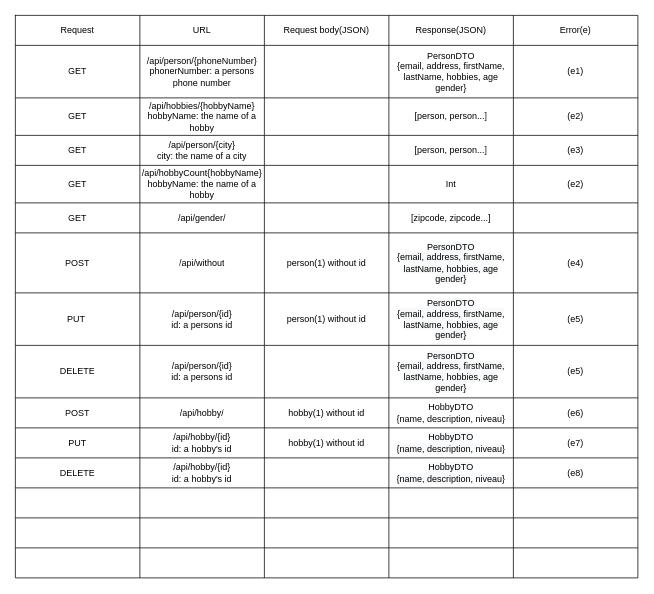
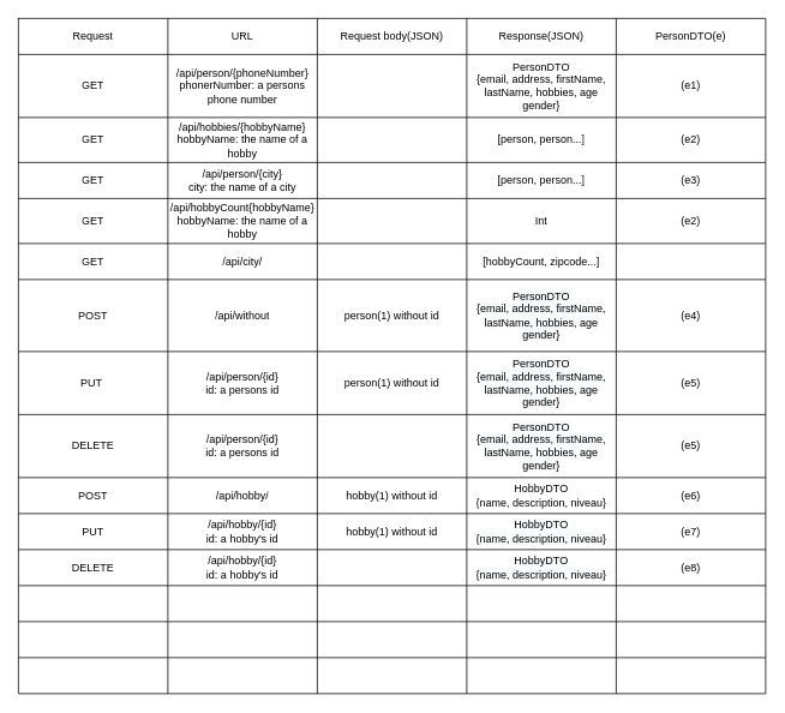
- <mxCell id="8" value="Error(e)" style="shape=partialRectangle;html=1;whiteSpace=wrap;connectable=0;overflow=hidden;fillColor=none;top=0;left=0;bottom=0;right=0;pointerEvents=1;" vertex="1" parent="3"><mxGeometry x="664" width="166" height="40" as="geometry"><mxRectangle width="166" height="40" as="alternateBounds" /></mxGeometry></mxCell>
+ <mxCell id="8" value="PersonDTO(e)" style="shape=partialRectangle;html=1;whiteSpace=wrap;connectable=0;overflow=hidden;fillColor=none;top=0;left=0;bottom=0;right=0;pointerEvents=1;" vertex="1" parent="3"><mxGeometry x="664" width="166" height="40" as="geometry"><mxRectangle width="166" height="40" as="alternateBounds" /></mxGeometry></mxCell>
- <mxCell id="35" value="/api/gender/" style="shape=partialRectangle;html=1;whiteSpace=wrap;connectable=0;overflow=hidden;fillColor=none;top=0;left=0;bottom=0;right=0;pointerEvents=1;" vertex="1" parent="33"><mxGeometry x="166" width="166" height="40" as="geometry"><mxRectangle width="166" height="40" as="alternateBounds" /></mxGeometry></mxCell>
+ <mxCell id="35" value="/api/city/" style="shape=partialRectangle;html=1;whiteSpace=wrap;connectable=0;overflow=hidden;fillColor=none;top=0;left=0;bottom=0;right=0;pointerEvents=1;" vertex="1" parent="33"><mxGeometry x="166" width="166" height="40" as="geometry"><mxRectangle width="166" height="40" as="alternateBounds" /></mxGeometry></mxCell>
- <mxCell id="37" value="[zipcode, zipcode...]" style="shape=partialRectangle;html=1;whiteSpace=wrap;connectable=0;overflow=hidden;fillColor=none;top=0;left=0;bottom=0;right=0;pointerEvents=1;" vertex="1" parent="33"><mxGeometry x="498" width="166" height="40" as="geometry"><mxRectangle width="166" height="40" as="alternateBounds" /></mxGeometry></mxCell>
+ <mxCell id="37" value="[hobbyCount, zipcode...]" style="shape=partialRectangle;html=1;whiteSpace=wrap;connectable=0;overflow=hidden;fillColor=none;top=0;left=0;bottom=0;right=0;pointerEvents=1;" vertex="1" parent="33"><mxGeometry x="498" width="166" height="40" as="geometry"><mxRectangle width="166" height="40" as="alternateBounds" /></mxGeometry></mxCell>
